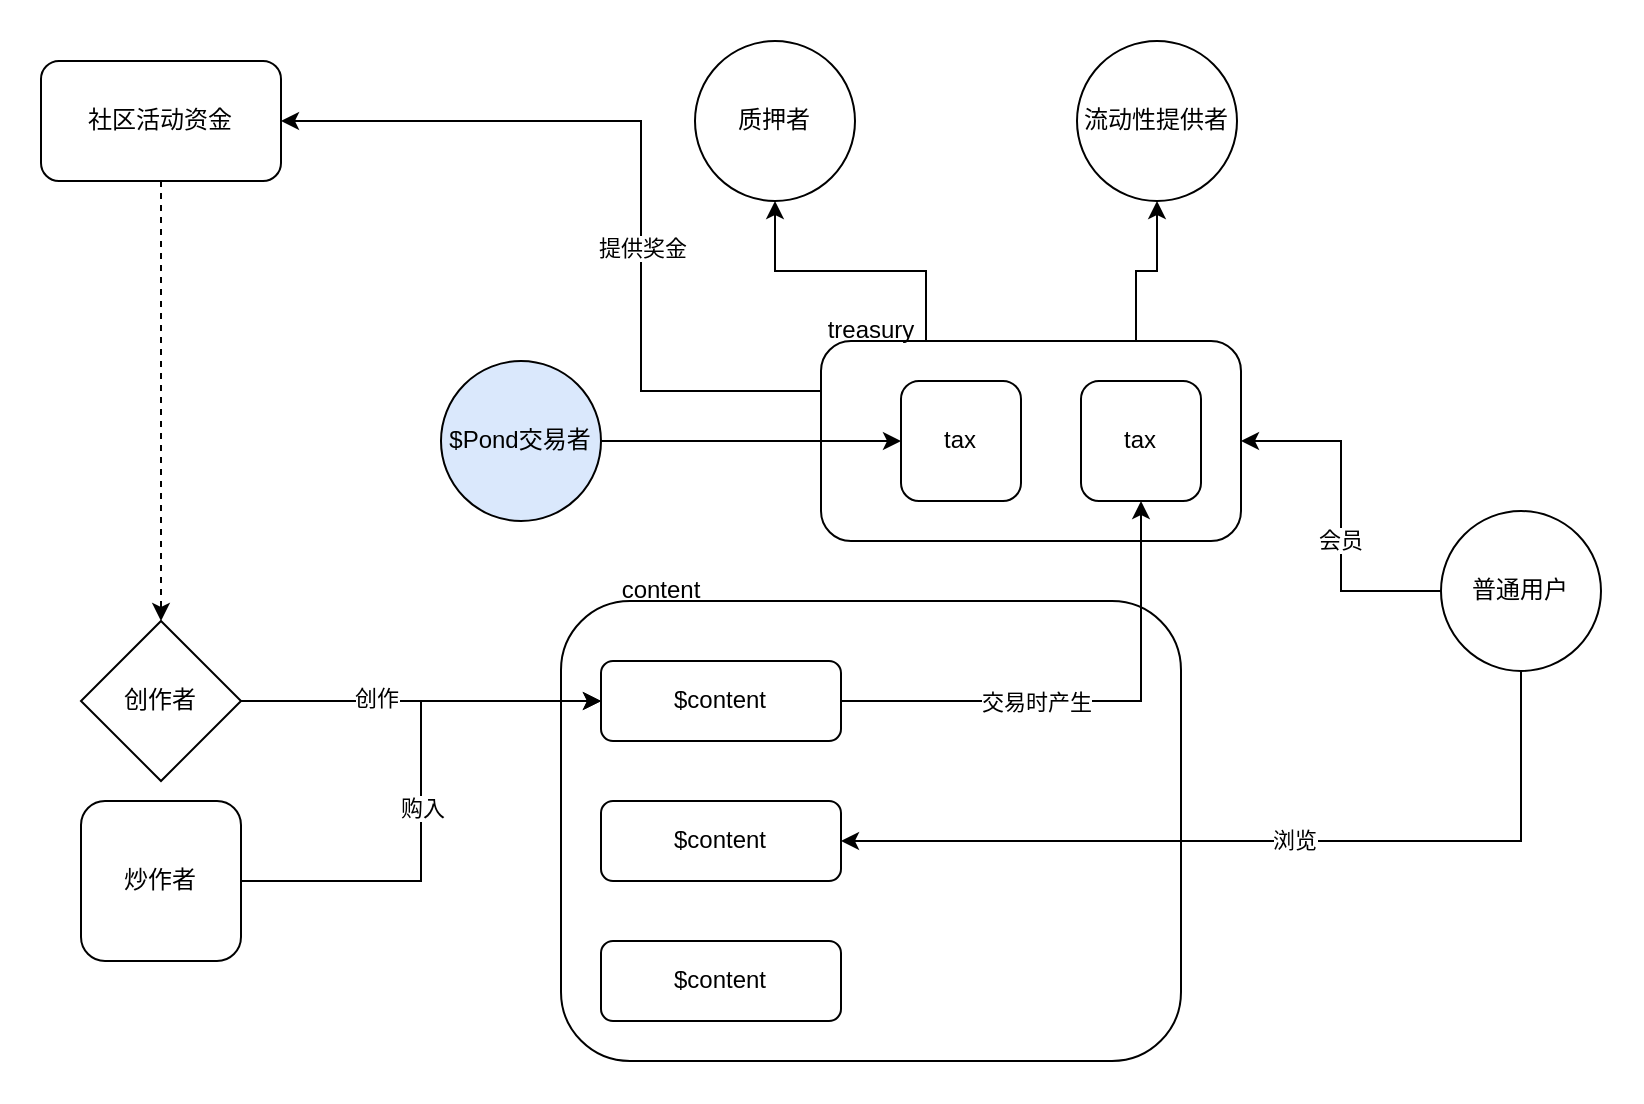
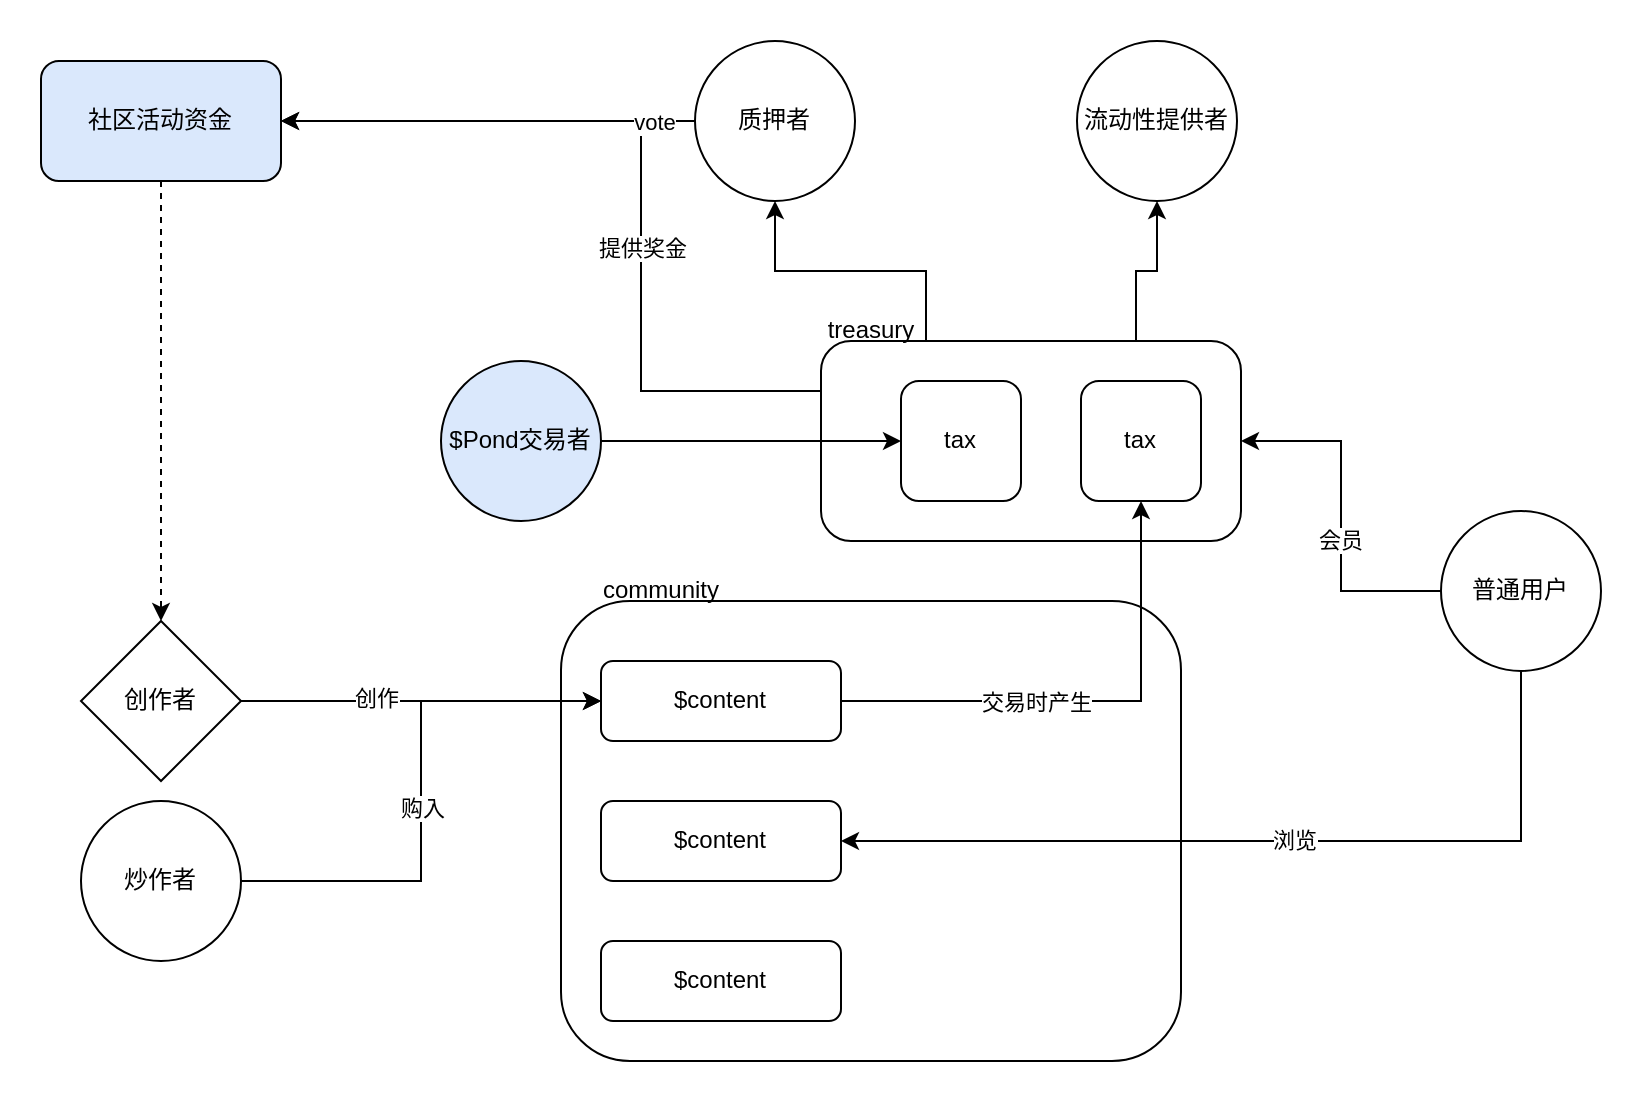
- <mxCell id="35" value="社区活动资金" style="rounded=1;whiteSpace=wrap;html=1;" vertex="1" parent="1"><mxGeometry x="20" y="30" width="120" height="60" as="geometry" /></mxCell>
+ <mxCell id="35" value="社区活动资金" style="rounded=1;whiteSpace=wrap;html=1;fillColor=#dae8fc;" vertex="1" parent="1"><mxGeometry x="20" y="30" width="120" height="60" as="geometry" /></mxCell>
+ <mxCell id="31" style="edgeStyle=orthogonalEdgeStyle;rounded=0;orthogonalLoop=1;jettySize=auto;html=1;exitX=0;exitY=0.5;exitDx=0;exitDy=0;entryX=1;entryY=0.5;entryDx=0;entryDy=0;" edge="1" parent="1" source="33" target="35"><mxGeometry relative="1" as="geometry" /></mxCell>
+ <mxCell id="32" value="vote" style="edgeLabel;html=1;align=center;verticalAlign=middle;resizable=0;points=[];" vertex="1" connectable="0" parent="31"><mxGeometry x="-0.042" y="-2" relative="1" as="geometry"><mxPoint x="78" y="2" as="offset" /></mxGeometry></mxCell>
- <mxCell id="4" value="content" style="text;html=1;align=center;verticalAlign=middle;resizable=0;points=[];autosize=1;strokeColor=none;fillColor=none;" vertex="1" parent="1"><mxGeometry x="290" y="280" width="80" height="30" as="geometry" /></mxCell>
+ <mxCell id="4" value="community" style="text;html=1;align=center;verticalAlign=middle;resizable=0;points=[];autosize=1;strokeColor=none;fillColor=none;" vertex="1" parent="1"><mxGeometry x="290" y="280" width="80" height="30" as="geometry" /></mxCell>
- <mxCell id="19" value="炒作者" style="whiteSpace=wrap;html=1;aspect=fixed;rounded=1;" vertex="1" parent="1"><mxGeometry x="40" y="400" width="80" height="80" as="geometry" /></mxCell>
+ <mxCell id="19" value="炒作者" style="ellipse;whiteSpace=wrap;html=1;aspect=fixed;" vertex="1" parent="1"><mxGeometry x="40" y="400" width="80" height="80" as="geometry" /></mxCell>
